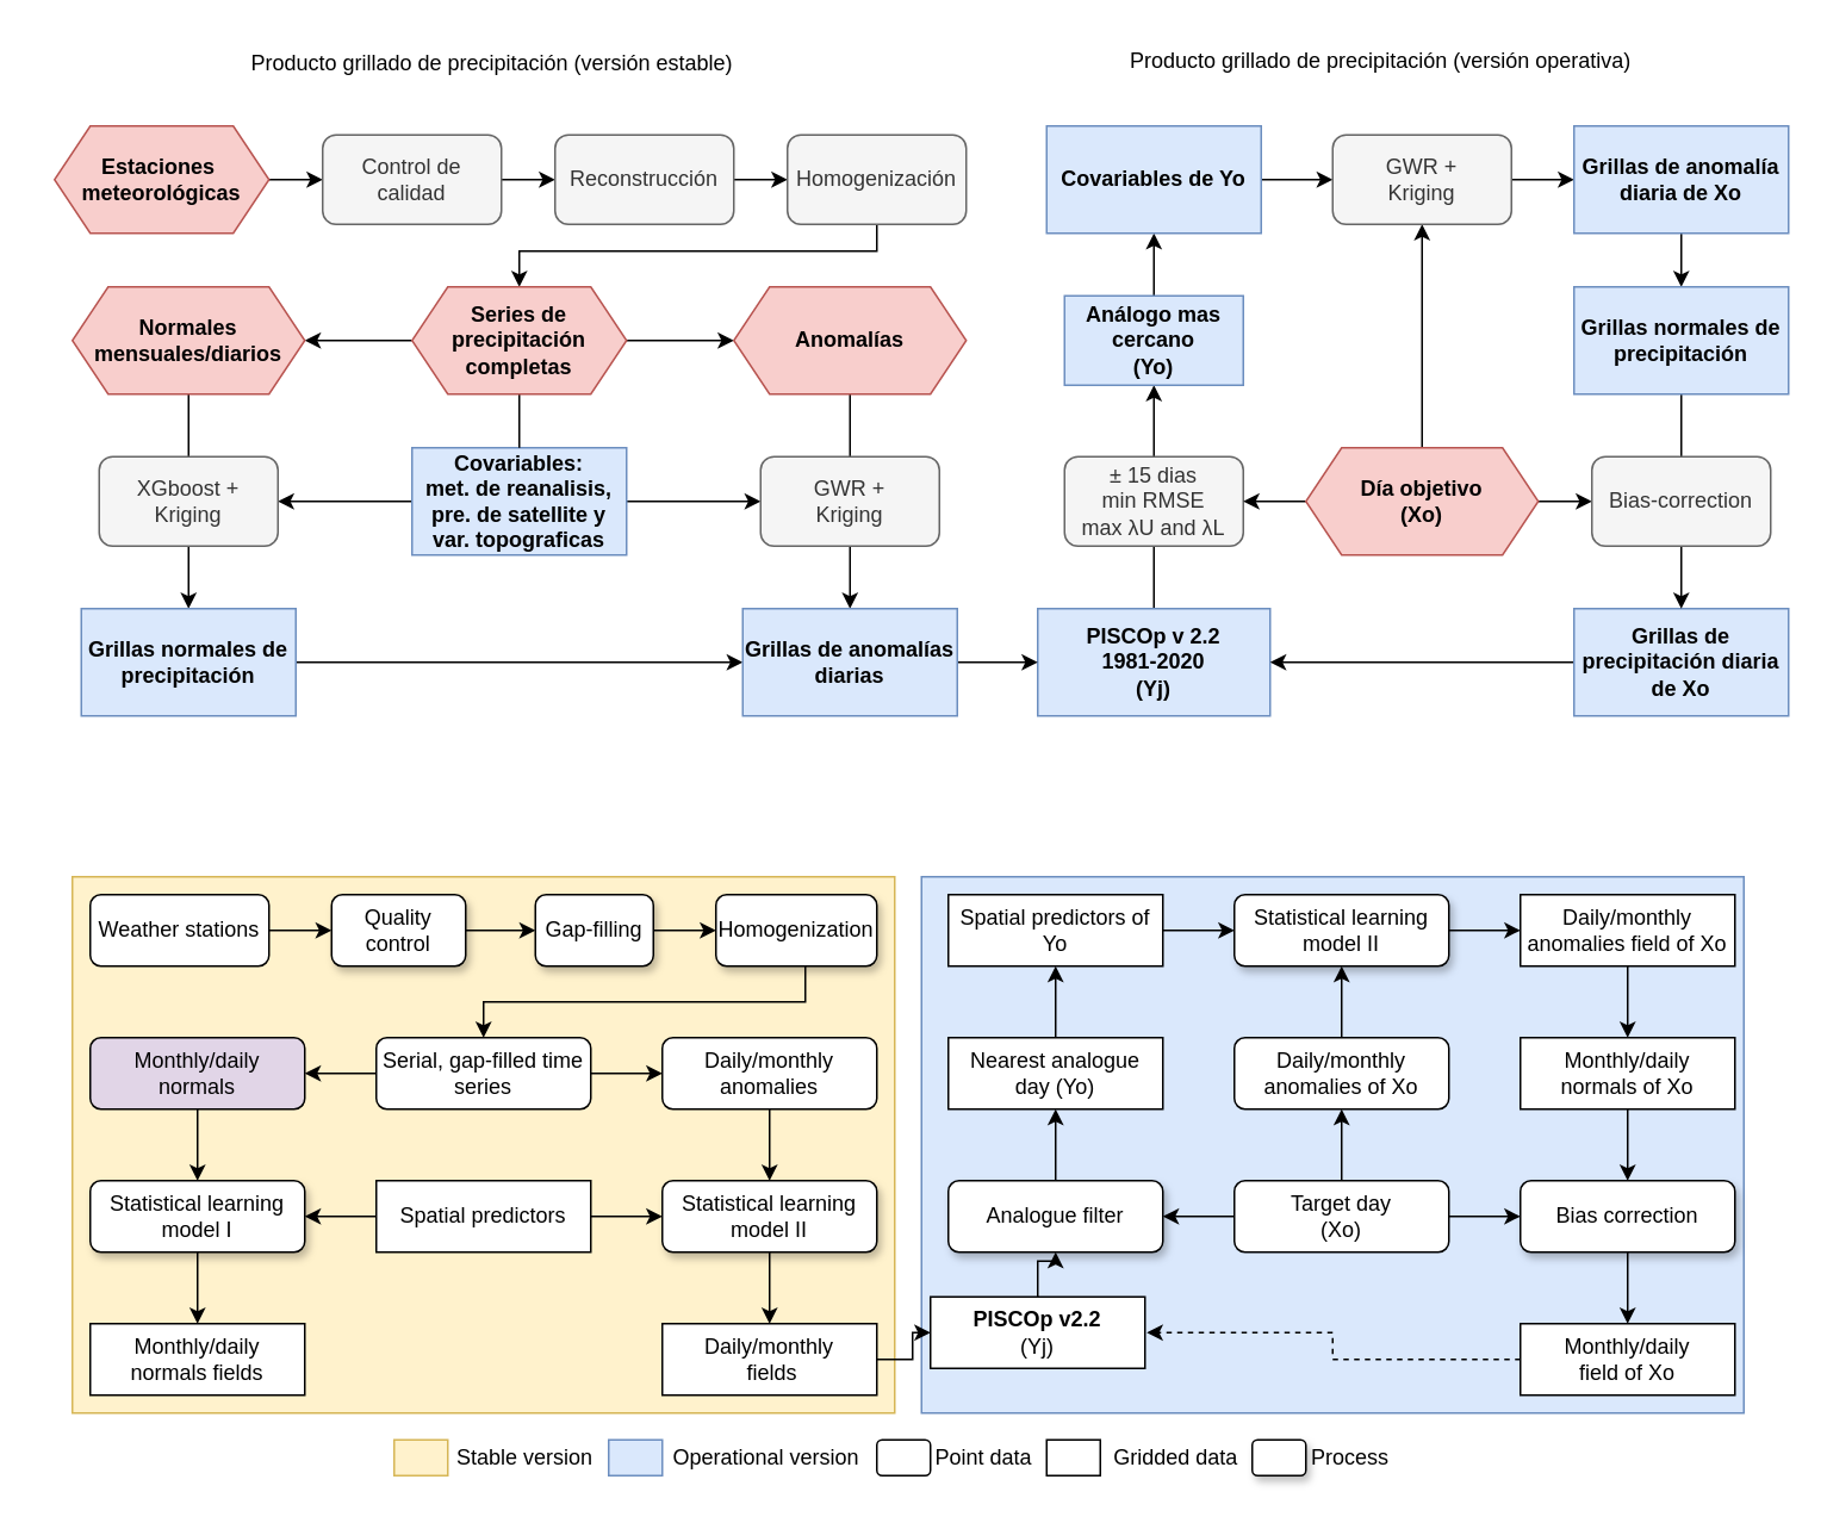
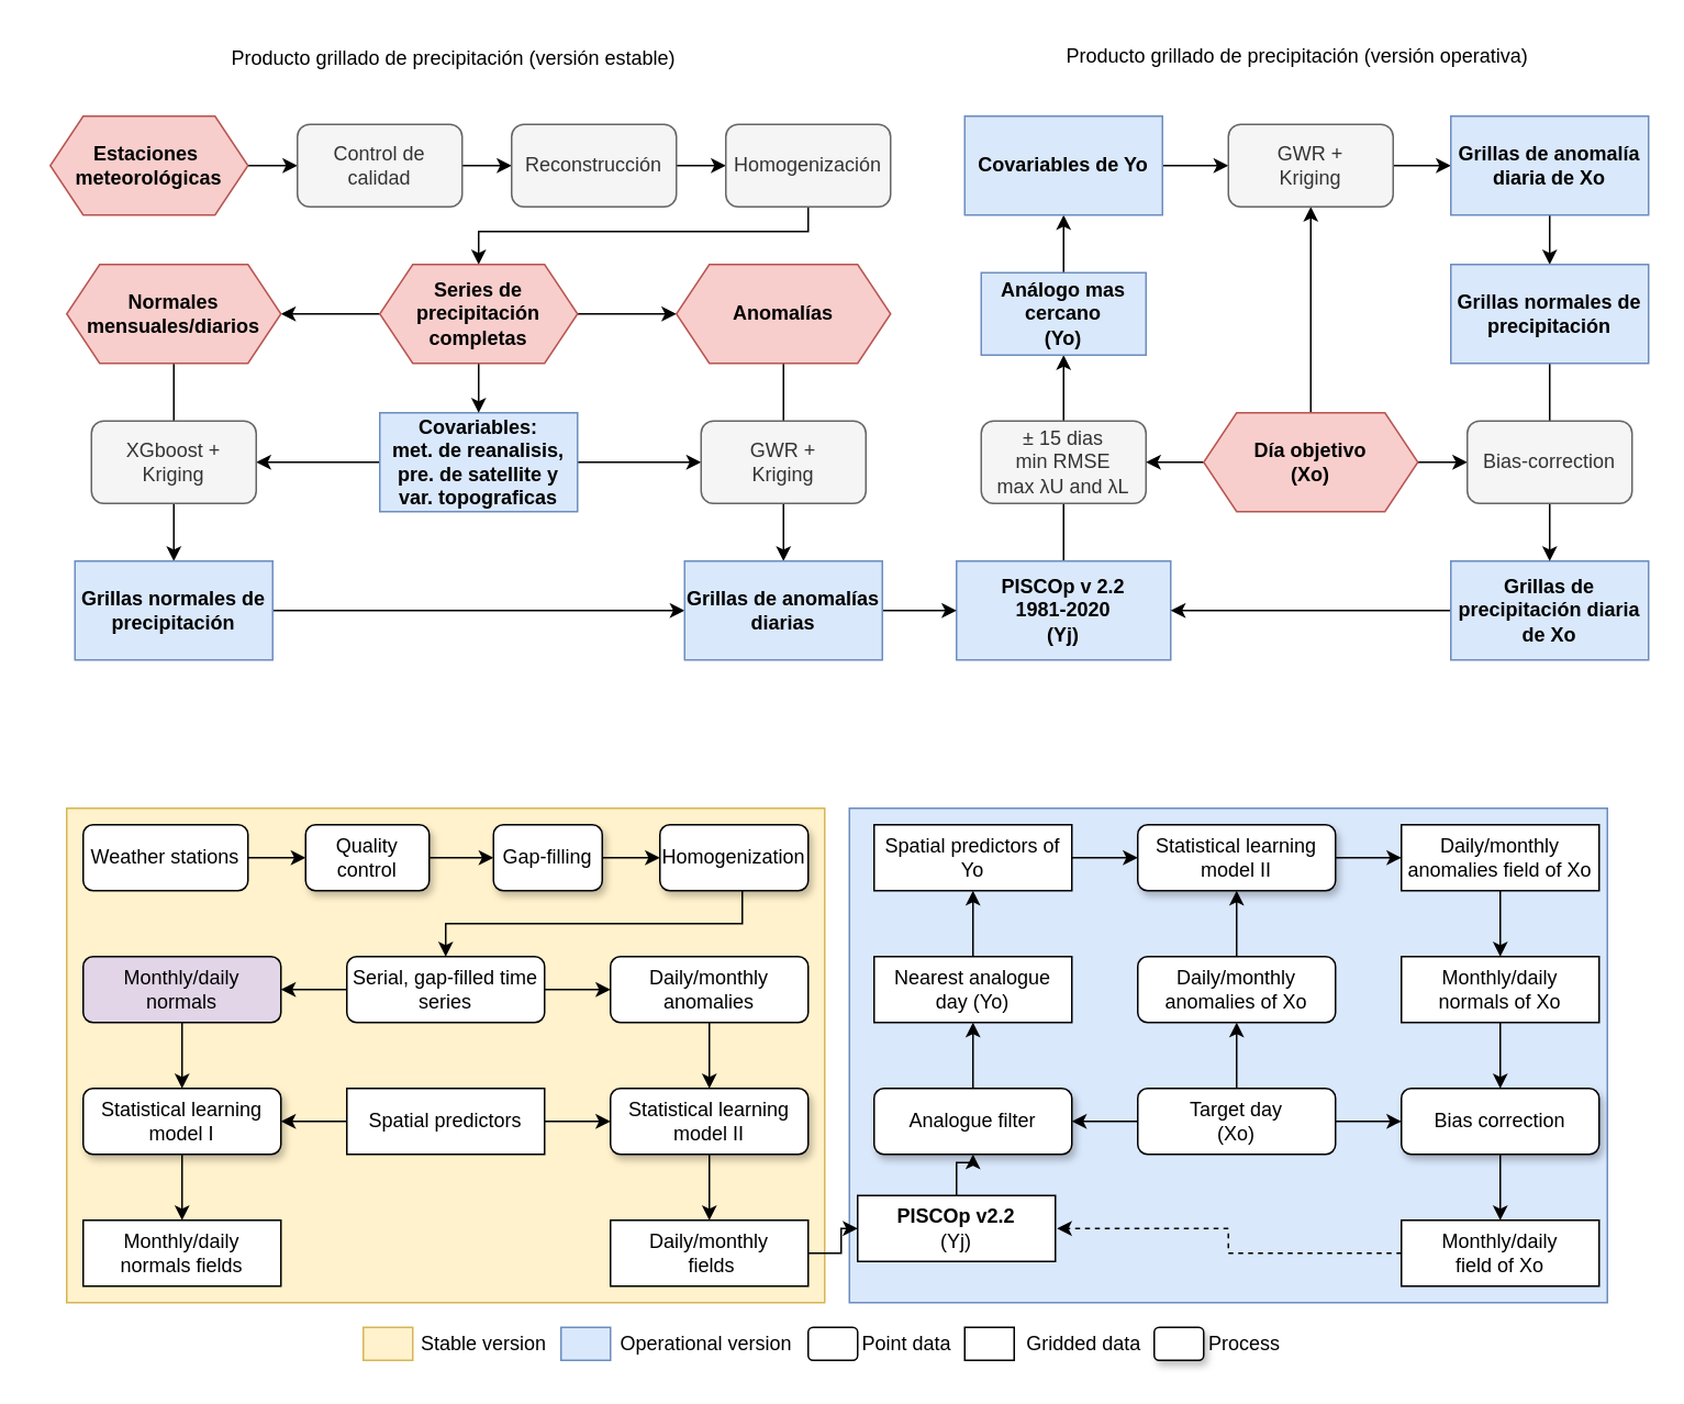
- <mxCell id="47" value="&lt;span style=&quot;color: rgb(0, 0, 0); font-family: Helvetica; font-size: 12px; font-style: normal; font-variant-ligatures: normal; font-variant-caps: normal; font-weight: 400; letter-spacing: normal; orphans: 2; text-align: center; text-indent: 0px; text-transform: none; widows: 2; word-spacing: 0px; -webkit-text-stroke-width: 0px; text-decoration-thickness: initial; text-decoration-style: initial; text-decoration-color: initial; float: none; display: inline !important;&quot;&gt;Producto grillado de precipitación (versión operativa)&lt;/span&gt;" style="text;whiteSpace=wrap;html=1;" parent="1" vertex="1"><mxGeometry x="630" y="20" width="290" height="30" as="geometry" /></mxCell>
+ <mxCell id="47" value="&lt;span style=&quot;color: rgb(0, 0, 0); font-family: Helvetica; font-size: 12px; font-style: normal; font-variant-ligatures: normal; font-variant-caps: normal; font-weight: 400; letter-spacing: normal; orphans: 2; text-align: center; text-indent: 0px; text-transform: none; widows: 2; word-spacing: 0px; -webkit-text-stroke-width: 0px; text-decoration-thickness: initial; text-decoration-style: initial; text-decoration-color: initial; float: none; display: inline !important;&quot;&gt;Producto grillado de precipitación (versión operativa)&lt;/span&gt;" style="text;whiteSpace=wrap;html=1;" parent="1" vertex="1"><mxGeometry x="645" y="20" width="290" height="30" as="geometry" /></mxCell>
- <mxCell id="16" style="edgeStyle=orthogonalEdgeStyle;rounded=0;orthogonalLoop=1;jettySize=auto;html=1;entryX=0.5;entryY=0;entryDx=0;entryDy=0;endArrow=none;" parent="1" source="17" target="15" edge="1"><mxGeometry relative="1" as="geometry" /></mxCell>
+ <mxCell id="16" style="edgeStyle=orthogonalEdgeStyle;rounded=0;orthogonalLoop=1;jettySize=auto;html=1;entryX=0.5;entryY=0;entryDx=0;entryDy=0;" parent="1" source="17" target="15" edge="1"><mxGeometry relative="1" as="geometry" /></mxCell>
